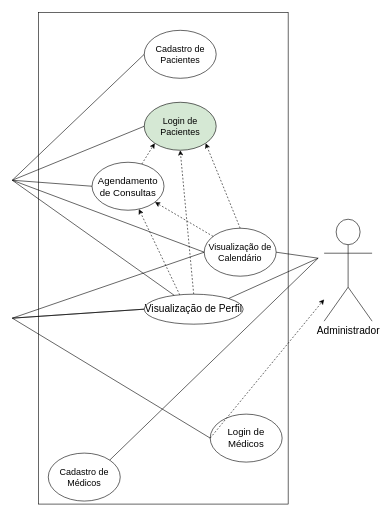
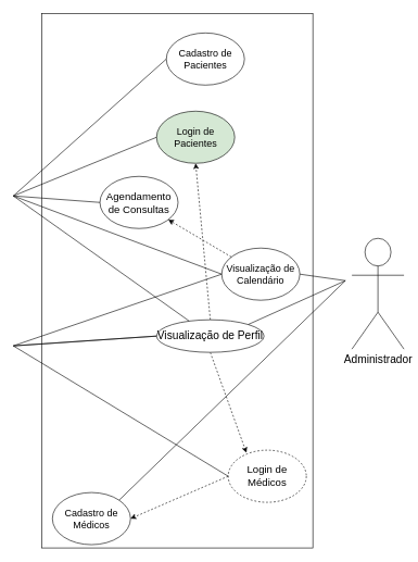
- <mxCell id="3" value="Cadastro de Pacientes" style="ellipse;whiteSpace=wrap;html=1;fontSize=15;" parent="1" vertex="1"><mxGeometry x="240" y="50" width="120" height="80" as="geometry" /></mxCell>
+ <mxCell id="3" value="Cadastro de Pacientes" style="ellipse;whiteSpace=wrap;html=1;fontSize=15;" parent="1" vertex="1"><mxGeometry x="255" y="50" width="120" height="80" as="geometry" /></mxCell>
- <mxCell id="10" value="" style="endArrow=classic;html=1;rounded=0;dashed=1;fontSize=15;entryX=0;entryY=1;entryDx=0;entryDy=0;" parent="1" source="21" target="5" edge="1"><mxGeometry width="50" height="50" relative="1" as="geometry"><mxPoint x="240" y="420" as="sourcePoint" /><mxPoint x="290" y="370" as="targetPoint" /></mxGeometry></mxCell>
- <mxCell id="12" value="" style="endArrow=classic;html=1;rounded=0;dashed=1;fontSize=15;exitX=0.5;exitY=0;exitDx=0;exitDy=0;entryX=1;entryY=1;entryDx=0;entryDy=0;" parent="1" source="7" target="5" edge="1"><mxGeometry width="50" height="50" relative="1" as="geometry"><mxPoint x="240" y="420" as="sourcePoint" /><mxPoint x="290" y="370" as="targetPoint" /></mxGeometry></mxCell>
- <mxCell id="13" value="" style="endArrow=classic;html=1;rounded=0;dashed=1;fontSize=15;exitX=0.5;exitY=1;exitDx=0;exitDy=0;" parent="1" source="22" target="21" edge="1"><mxGeometry width="50" height="50" relative="1" as="geometry"><mxPoint x="240" y="420" as="sourcePoint" /><mxPoint x="290" y="370" as="targetPoint" /></mxGeometry></mxCell>
+ <mxCell id="13" value="" style="endArrow=classic;html=1;rounded=0;dashed=1;fontSize=15;exitX=0.5;exitY=1;exitDx=0;exitDy=0;entryX=0.233;entryY=0.05;entryDx=0;entryDy=0;entryPerimeter=0;" parent="1" source="22" target="6" edge="1"><mxGeometry width="50" height="50" relative="1" as="geometry"><mxPoint x="240" y="420" as="sourcePoint" /><mxPoint x="290" y="370" as="targetPoint" /></mxGeometry></mxCell>
- <mxCell id="9" value="" style="endArrow=classic;html=1;rounded=0;fontSize=15;exitX=0;exitY=0.5;exitDx=0;exitDy=0;dashed=1;" parent="1" source="6" target="8" edge="1"><mxGeometry width="50" height="50" relative="1" as="geometry"><mxPoint x="240" y="420" as="sourcePoint" /><mxPoint x="290" y="370" as="targetPoint" /></mxGeometry></mxCell>
+ <mxCell id="9" value="" style="endArrow=classic;html=1;rounded=0;fontSize=15;exitX=0;exitY=0.5;exitDx=0;exitDy=0;entryX=1;entryY=0.5;entryDx=0;entryDy=0;dashed=1;" parent="1" source="6" target="4" edge="1"><mxGeometry width="50" height="50" relative="1" as="geometry"><mxPoint x="240" y="420" as="sourcePoint" /><mxPoint x="290" y="370" as="targetPoint" /></mxGeometry></mxCell>
- <mxCell id="6" value="&lt;font style=&quot;font-size: 16px;&quot;&gt;Login de Médicos&lt;/font&gt;" style="ellipse;whiteSpace=wrap;html=1;fontSize=13;" parent="1" vertex="1"><mxGeometry x="350" y="690" width="120" height="80" as="geometry" /></mxCell>
+ <mxCell id="6" value="&lt;font style=&quot;font-size: 16px;&quot;&gt;Login de Médicos&lt;/font&gt;" style="ellipse;whiteSpace=wrap;html=1;fontSize=13;dashed=1;" parent="1" vertex="1"><mxGeometry x="350" y="690" width="120" height="80" as="geometry" /></mxCell>
